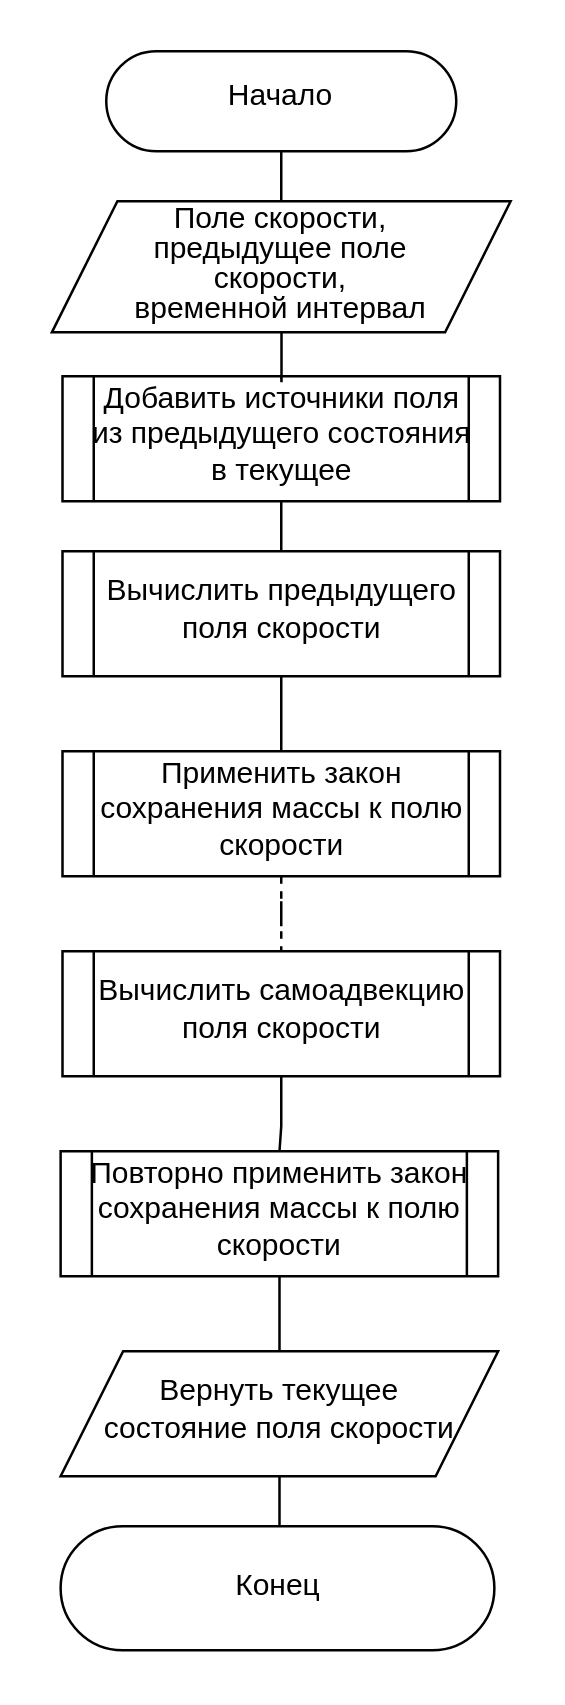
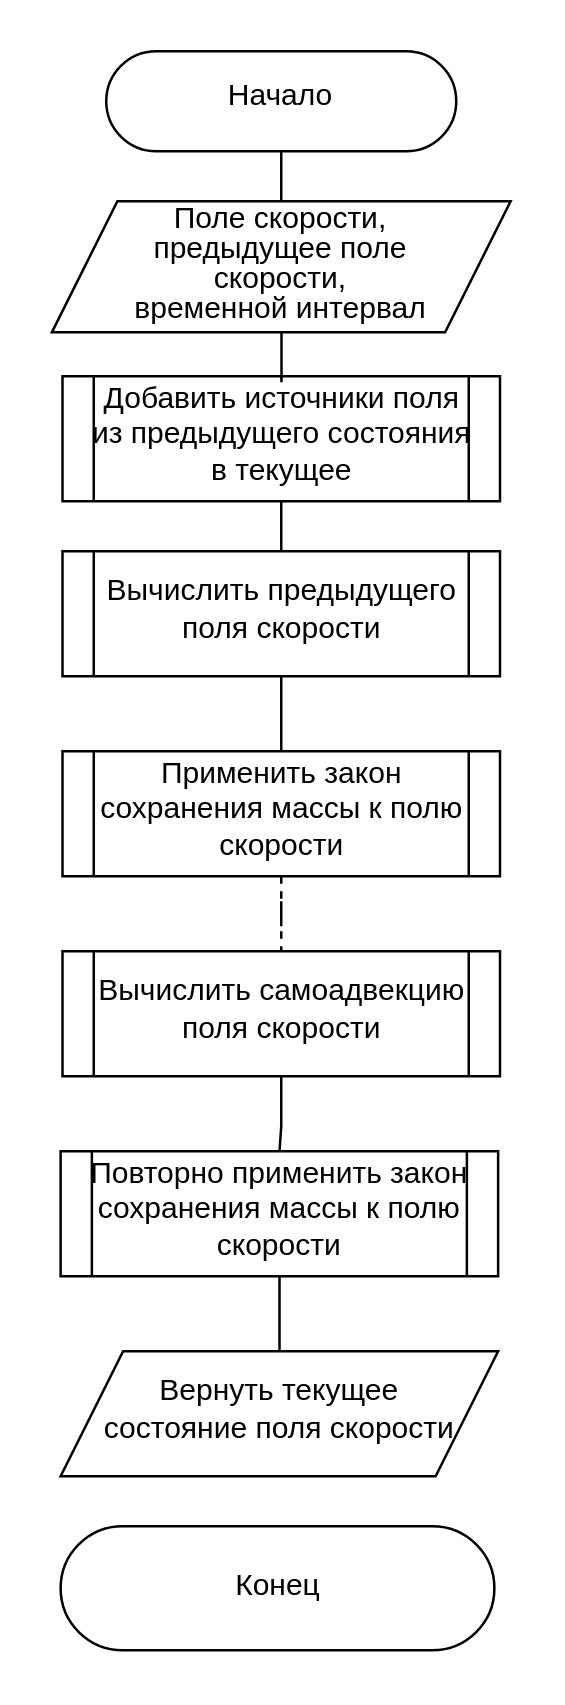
- <mxCell id="13" value="" style="edgeStyle=orthogonalEdgeStyle;rounded=0;orthogonalLoop=1;jettySize=auto;html=1;endArrow=none;endFill=0;fontFamily=Helvetica;fontSize=12;" parent="1" source="14" target="12" edge="1"><mxGeometry relative="1" as="geometry" /></mxCell>
